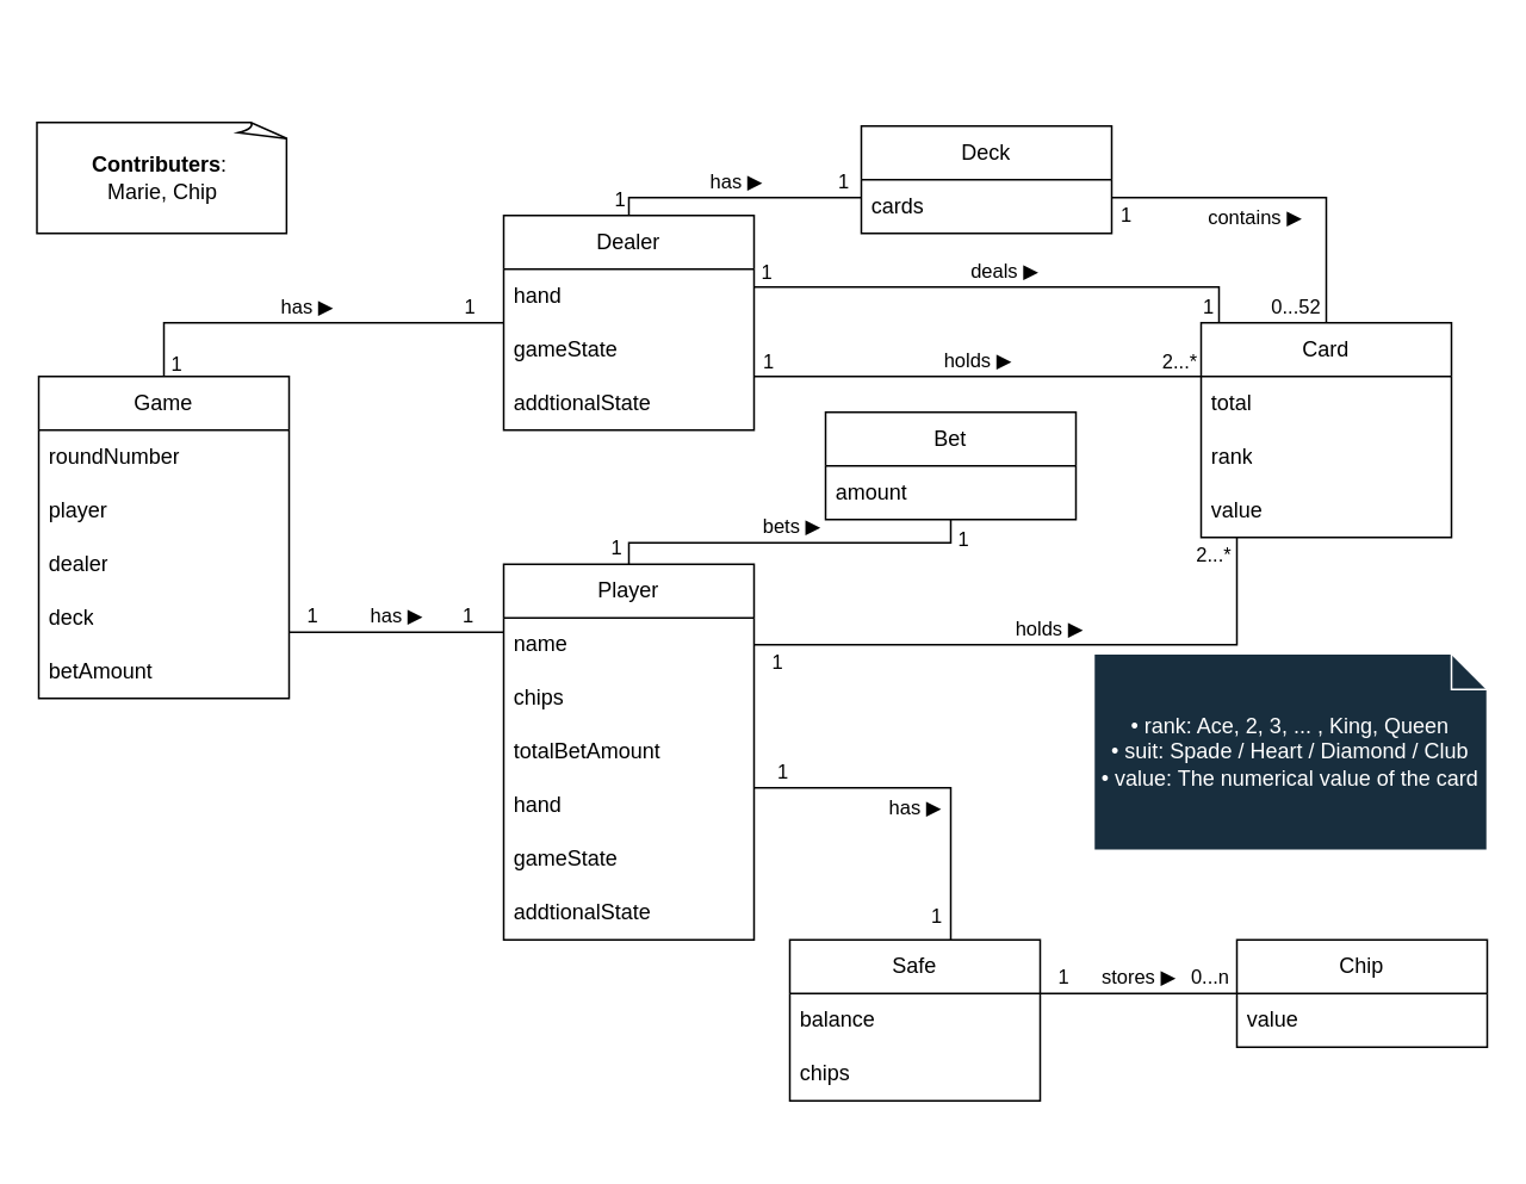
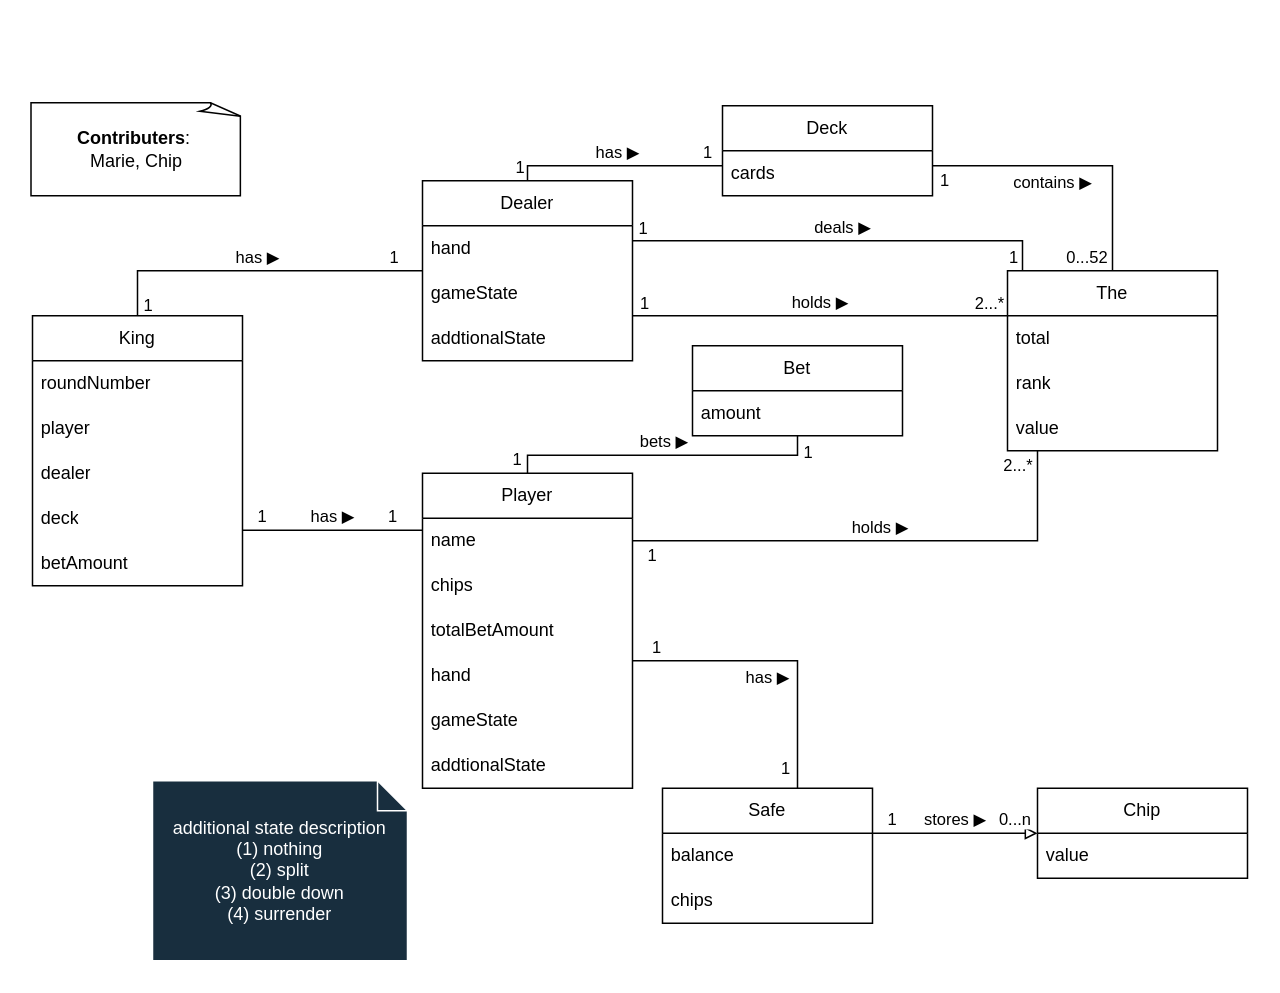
- <mxCell id="26" value="Card" style="swimlane;fontStyle=0;childLayout=stackLayout;horizontal=1;startSize=30;horizontalStack=0;resizeParent=1;resizeParentMax=0;resizeLast=0;collapsible=1;marginBottom=0;whiteSpace=wrap;html=1;" parent="1" vertex="1"><mxGeometry x="671" y="180" width="140" height="120" as="geometry" /></mxCell>
+ <mxCell id="26" value="The" style="swimlane;fontStyle=0;childLayout=stackLayout;horizontal=1;startSize=30;horizontalStack=0;resizeParent=1;resizeParentMax=0;resizeLast=0;collapsible=1;marginBottom=0;whiteSpace=wrap;html=1;" parent="1" vertex="1"><mxGeometry x="671" y="180" width="140" height="120" as="geometry" /></mxCell>
- <mxCell id="2" value="Game" style="swimlane;fontStyle=0;childLayout=stackLayout;horizontal=1;startSize=30;horizontalStack=0;resizeParent=1;resizeParentMax=0;resizeLast=0;collapsible=1;marginBottom=0;whiteSpace=wrap;html=1;" parent="1" vertex="1"><mxGeometry x="21" y="210" width="140" height="180" as="geometry" /></mxCell>
+ <mxCell id="2" value="King" style="swimlane;fontStyle=0;childLayout=stackLayout;horizontal=1;startSize=30;horizontalStack=0;resizeParent=1;resizeParentMax=0;resizeLast=0;collapsible=1;marginBottom=0;whiteSpace=wrap;html=1;" parent="1" vertex="1"><mxGeometry x="21" y="210" width="140" height="180" as="geometry" /></mxCell>
- <mxCell id="38" value="&lt;div&gt;• rank: Ace, 2, 3, ... , King, Queen&lt;/div&gt;&lt;div&gt;•&lt;span style=&quot;&quot;&gt; &lt;/span&gt;suit: Spade / Heart / Diamond / Club&lt;/div&gt;&lt;div&gt;•&lt;span style=&quot;&quot;&gt; &lt;/span&gt;value: The numerical value of the card&lt;/div&gt;" style="shape=note;size=20;whiteSpace=wrap;html=1;labelBackgroundColor=none;fillColor=#182E3E;strokeColor=#FFFFFF;fontColor=#FFFFFF;" parent="1" vertex="1"><mxGeometry x="611" y="365" width="220" height="110" as="geometry" /></mxCell>
- <mxCell id="32" value="stores ▶" style="html=1;verticalAlign=bottom;endArrow=none;edgeStyle=elbowEdgeStyle;elbow=vertical;curved=0;rounded=0;endFill=0;" parent="1" source="21" target="24" edge="1"><mxGeometry width="80" relative="1" as="geometry"><mxPoint x="636" y="432.5" as="sourcePoint" /><mxPoint x="811" y="604.5" as="targetPoint" /></mxGeometry></mxCell>
+ <mxCell id="32" value="stores ▶" style="html=1;verticalAlign=bottom;endArrow=block;edgeStyle=elbowEdgeStyle;elbow=vertical;curved=0;rounded=0;endFill=0;" parent="1" source="21" target="24" edge="1"><mxGeometry width="80" relative="1" as="geometry"><mxPoint x="636" y="432.5" as="sourcePoint" /><mxPoint x="811" y="604.5" as="targetPoint" /></mxGeometry></mxCell>
+ <mxCell id="63" value="&lt;div&gt;additional state description&lt;/div&gt;&lt;div&gt;(1) nothing&lt;/div&gt;&lt;div&gt;(2) split&lt;/div&gt;&lt;div&gt;(3) double down&lt;/div&gt;&lt;div&gt;(4) surrender&lt;/div&gt;" style="shape=note;size=20;whiteSpace=wrap;html=1;labelBackgroundColor=none;fillColor=#182E3E;strokeColor=#FFFFFF;fontColor=#FFFFFF;align=center;" parent="1" vertex="1"><mxGeometry x="101" y="520" width="170" height="120" as="geometry" /></mxCell>
